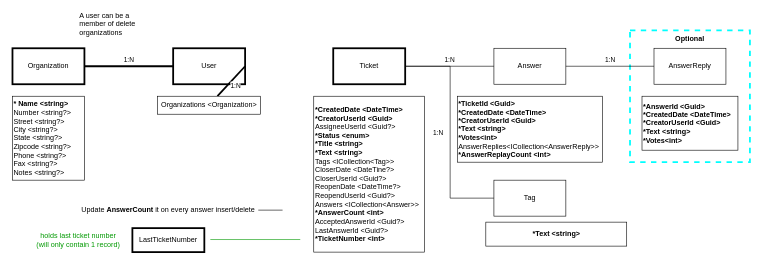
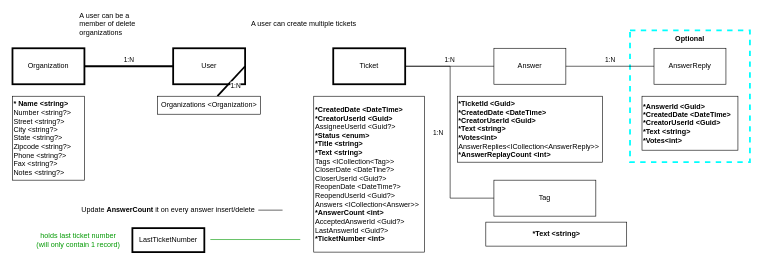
+ <mxCell id="18" value="A user can create multiple tickets" style="text;html=1;strokeColor=none;fillColor=none;align=center;verticalAlign=middle;whiteSpace=wrap;rounded=0;" parent="1" vertex="1"><mxGeometry x="410.5" y="30" width="190" height="20" as="geometry" /></mxCell>
- <mxCell id="25" value="Tag" style="rounded=0;whiteSpace=wrap;html=1;" vertex="1" parent="1"><mxGeometry x="823" y="300" width="120" height="60" as="geometry" /></mxCell>
+ <mxCell id="25" value="Tag" style="rounded=0;whiteSpace=wrap;html=1;" vertex="1" parent="1"><mxGeometry x="823" y="300" width="170" height="60" as="geometry" /></mxCell>
